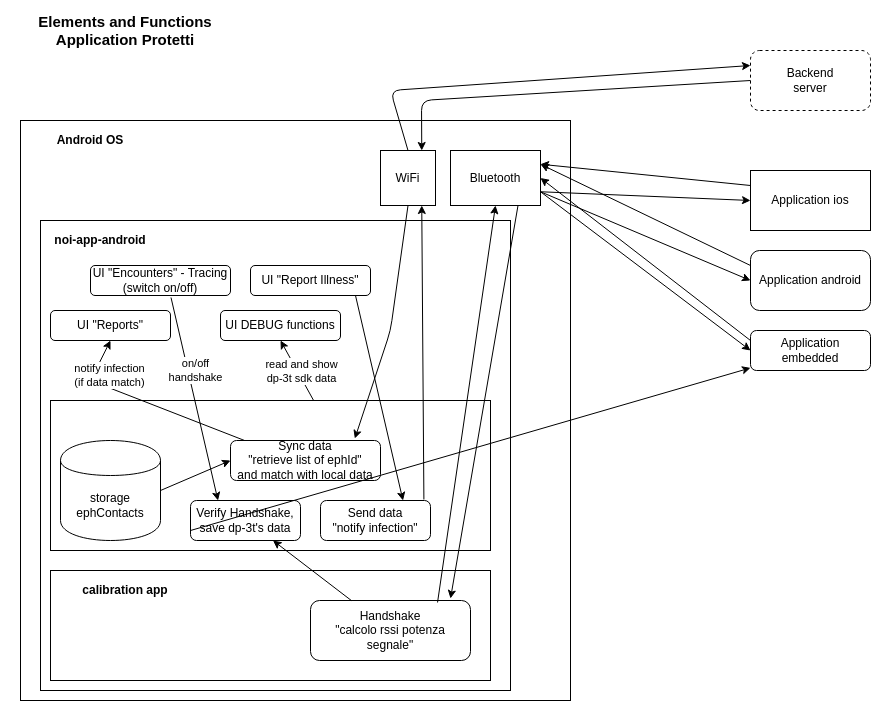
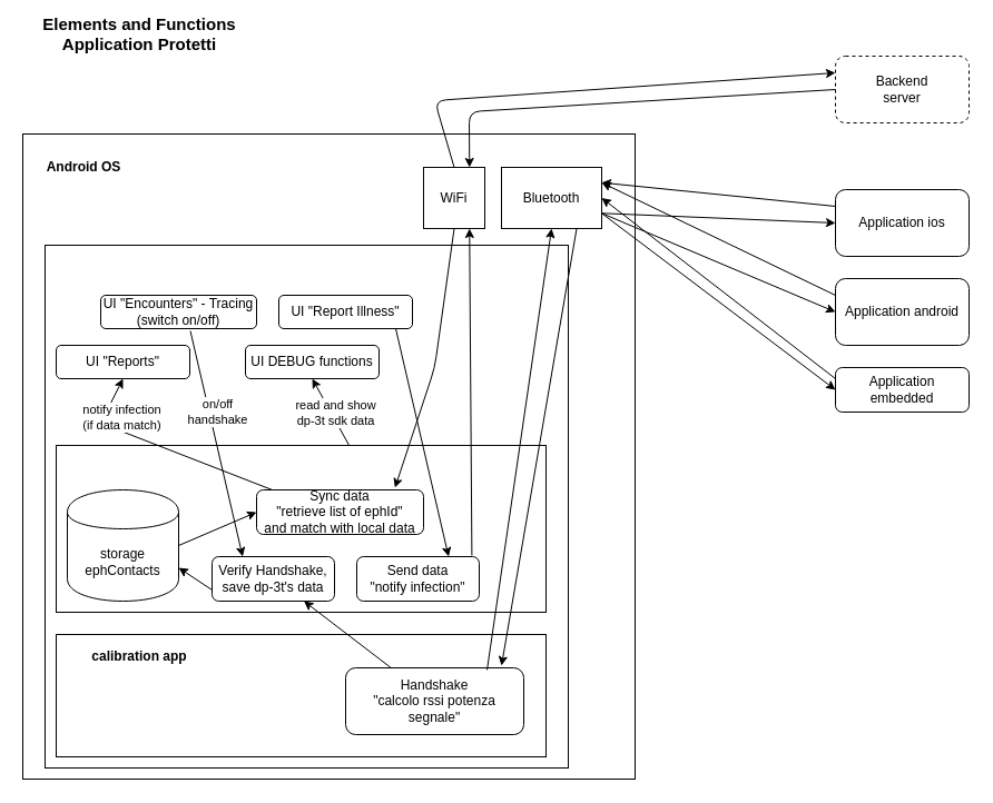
- <mxCell id="5" value="&lt;b&gt;Android OS&lt;/b&gt;" style="text;html=1;strokeColor=none;fillColor=none;align=center;verticalAlign=middle;whiteSpace=wrap;rounded=0;" parent="1" vertex="1"><mxGeometry x="40" y="130" width="100" height="20" as="geometry" /></mxCell>
+ <mxCell id="5" value="&lt;b&gt;Android OS&lt;/b&gt;" style="text;html=1;strokeColor=none;fillColor=none;align=center;verticalAlign=middle;whiteSpace=wrap;rounded=0;" parent="1" vertex="1"><mxGeometry x="25" y="140" width="100" height="20" as="geometry" /></mxCell>
- <mxCell id="12" value="Application ios" style="whiteSpace=wrap;html=1;rounded=0;" parent="1" vertex="1"><mxGeometry x="750" y="170" width="120" height="60" as="geometry" /></mxCell>
+ <mxCell id="12" value="Application ios" style="rounded=1;whiteSpace=wrap;html=1;" parent="1" vertex="1"><mxGeometry x="750" y="170" width="120" height="60" as="geometry" /></mxCell>
- <mxCell id="4" value="&lt;b&gt;noi-app-android&lt;/b&gt;" style="text;html=1;strokeColor=none;fillColor=none;align=center;verticalAlign=middle;whiteSpace=wrap;rounded=0;" parent="1" vertex="1"><mxGeometry x="50" y="230" width="100" height="20" as="geometry" /></mxCell>
- <mxCell id="41" value="" style="endArrow=classic;html=1;exitX=0;exitY=0.75;exitDx=0;exitDy=0;" parent="1" source="39" target="14" edge="1"><mxGeometry width="50" height="50" relative="1" as="geometry"><mxPoint x="360.833" y="610" as="sourcePoint" /><mxPoint x="282.5" y="550" as="targetPoint" /></mxGeometry></mxCell>
+ <mxCell id="41" value="" style="endArrow=classic;html=1;entryX=1;entryY=0.7;entryDx=0;entryDy=0;exitX=0;exitY=0.75;exitDx=0;exitDy=0;" parent="1" source="39" target="30" edge="1"><mxGeometry width="50" height="50" relative="1" as="geometry"><mxPoint x="360.833" y="610" as="sourcePoint" /><mxPoint x="282.5" y="550" as="targetPoint" /></mxGeometry></mxCell>
